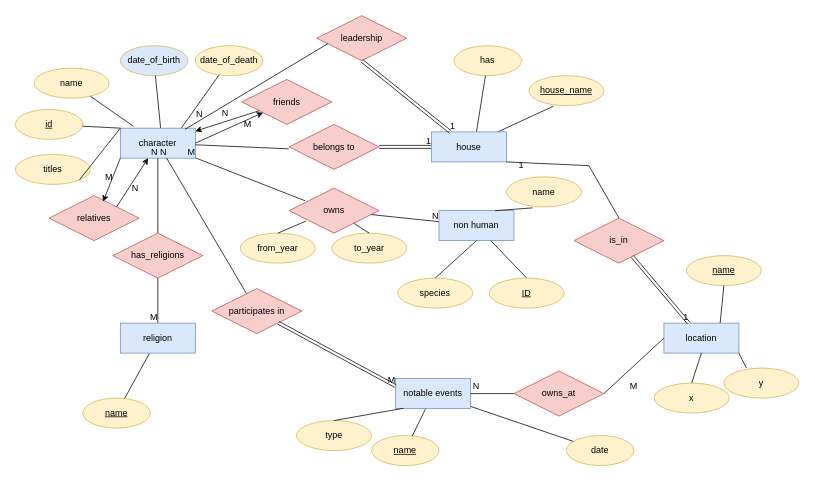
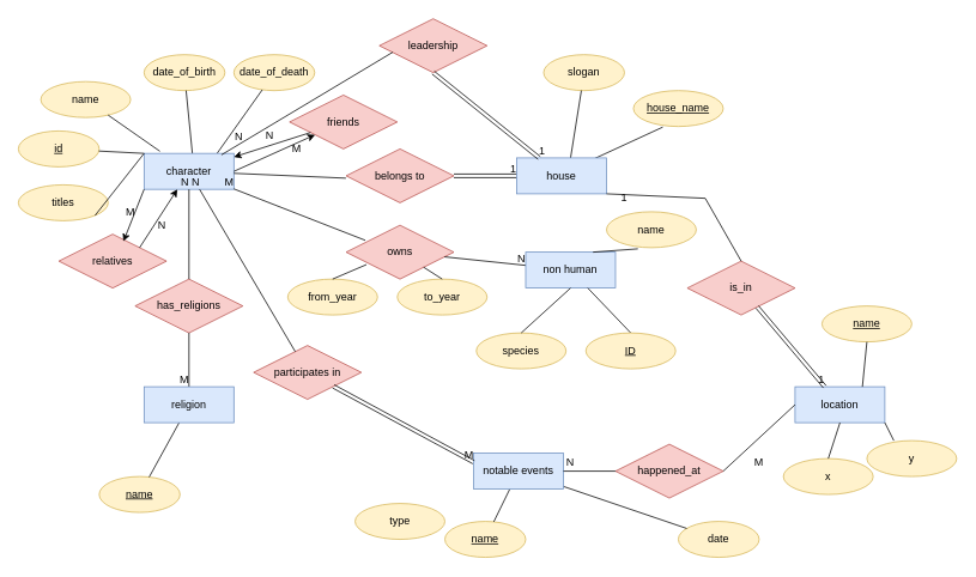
- <mxCell id="2" value="date_of_birth" style="ellipse;whiteSpace=wrap;html=1;fontFamily=Helvetica;fillColor=#dae8fc;strokeColor=#d6b656;" parent="1" vertex="1"><mxGeometry x="160" y="60" width="90" height="40" as="geometry" /></mxCell>
+ <mxCell id="2" value="date_of_birth" style="ellipse;whiteSpace=wrap;html=1;fontFamily=Helvetica;fillColor=#fff2cc;strokeColor=#d6b656;" parent="1" vertex="1"><mxGeometry x="160" y="60" width="90" height="40" as="geometry" /></mxCell>
- <mxCell id="9" value="has" style="ellipse;whiteSpace=wrap;html=1;fontFamily=Helvetica;fillColor=#fff2cc;strokeColor=#d6b656;" parent="1" vertex="1"><mxGeometry x="605" y="60" width="90" height="40" as="geometry" /></mxCell>
+ <mxCell id="9" value="slogan" style="ellipse;whiteSpace=wrap;html=1;fontFamily=Helvetica;fillColor=#fff2cc;strokeColor=#d6b656;" parent="1" vertex="1"><mxGeometry x="605" y="60" width="90" height="40" as="geometry" /></mxCell>
- <mxCell id="78" value="owns_at" style="shape=rhombus;perimeter=rhombusPerimeter;whiteSpace=wrap;html=1;align=center;fillColor=#f8cecc;strokeColor=#b85450;fontFamily=Helvetica;" parent="1" vertex="1"><mxGeometry x="685" y="494" width="120" height="60" as="geometry" /></mxCell>
+ <mxCell id="78" value="happened_at" style="shape=rhombus;perimeter=rhombusPerimeter;whiteSpace=wrap;html=1;align=center;fillColor=#f8cecc;strokeColor=#b85450;fontFamily=Helvetica;" parent="1" vertex="1"><mxGeometry x="685" y="494" width="120" height="60" as="geometry" /></mxCell>
- <mxCell id="62" value="" style="endArrow=none;html=1;rounded=0;exitX=0.5;exitY=0;exitDx=0;exitDy=0;entryX=0.106;entryY=0.99;entryDx=0;entryDy=0;entryPerimeter=0;fontFamily=Helvetica;" parent="1" source="61" target="37" edge="1"><mxGeometry relative="1" as="geometry"><mxPoint x="487" y="554" as="sourcePoint" /><mxPoint x="607" y="464" as="targetPoint" /></mxGeometry></mxCell>
